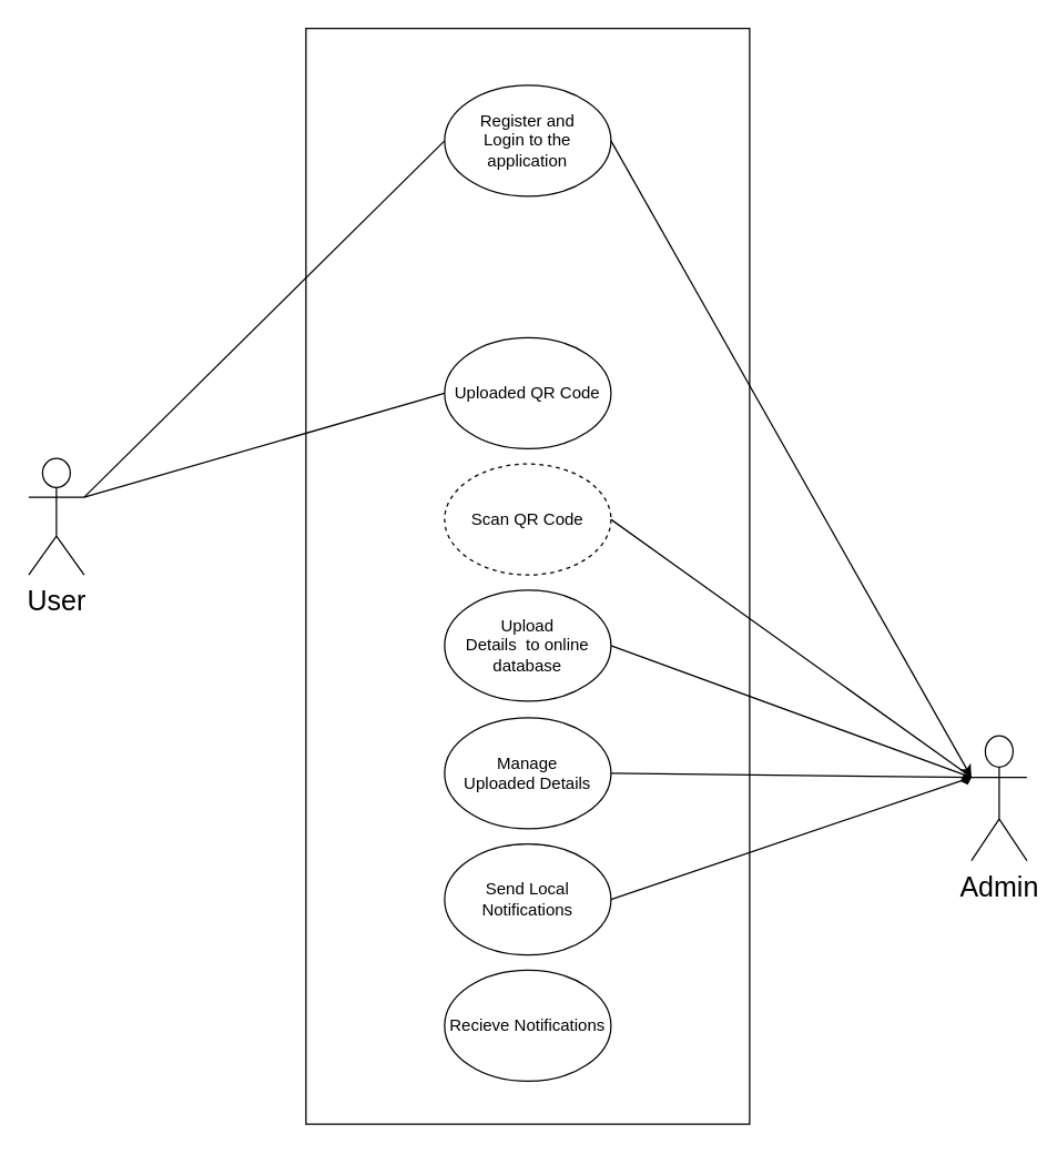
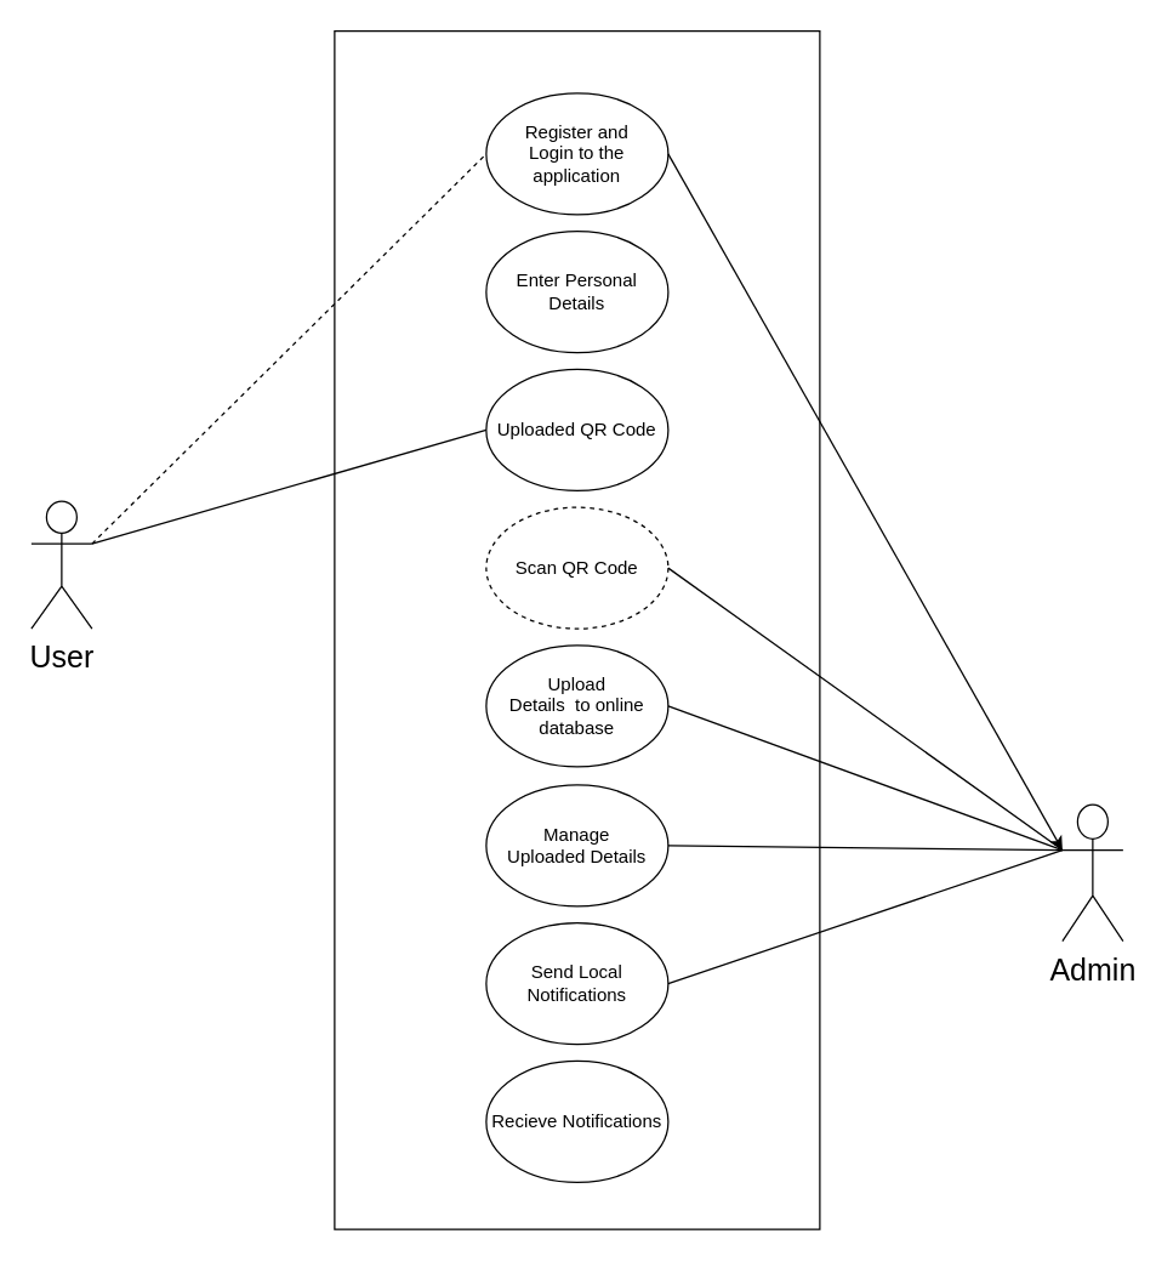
+ <mxCell id="4" value="Enter&amp;nbsp;Personal Details" style="ellipse;whiteSpace=wrap;html=1;" vertex="1" parent="1"><mxGeometry x="320" y="152" width="120" height="80" as="geometry" /></mxCell>
- <mxCell id="12" value="" style="endArrow=none;html=1;entryX=0;entryY=0.5;entryDx=0;entryDy=0;exitX=1;exitY=0.333;exitDx=0;exitDy=0;exitPerimeter=0;" edge="1" parent="1" source="11" target="3"><mxGeometry width="50" height="50" relative="1" as="geometry"><mxPoint x="160" y="240" as="sourcePoint" /><mxPoint x="210" y="190" as="targetPoint" /></mxGeometry></mxCell>
+ <mxCell id="12" value="" style="endArrow=none;html=1;entryX=0;entryY=0.5;entryDx=0;entryDy=0;exitX=1;exitY=0.333;exitDx=0;exitDy=0;exitPerimeter=0;dashed=1;" edge="1" parent="1" source="11" target="3"><mxGeometry width="50" height="50" relative="1" as="geometry"><mxPoint x="160" y="240" as="sourcePoint" /><mxPoint x="210" y="190" as="targetPoint" /></mxGeometry></mxCell>
- <mxCell id="16" value="" style="endArrow=diamond;html=1;entryX=0;entryY=0.333;entryDx=0;entryDy=0;entryPerimeter=0;exitX=1;exitY=0.5;exitDx=0;exitDy=0;" edge="1" parent="1" source="9" target="14"><mxGeometry width="50" height="50" relative="1" as="geometry"><mxPoint x="380" y="570" as="sourcePoint" /><mxPoint x="430" y="520" as="targetPoint" /></mxGeometry></mxCell>
+ <mxCell id="16" value="" style="endArrow=none;html=1;entryX=0;entryY=0.333;entryDx=0;entryDy=0;entryPerimeter=0;exitX=1;exitY=0.5;exitDx=0;exitDy=0;" edge="1" parent="1" source="9" target="14"><mxGeometry width="50" height="50" relative="1" as="geometry"><mxPoint x="380" y="570" as="sourcePoint" /><mxPoint x="430" y="520" as="targetPoint" /></mxGeometry></mxCell>
